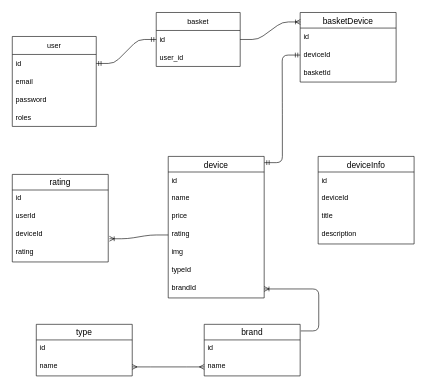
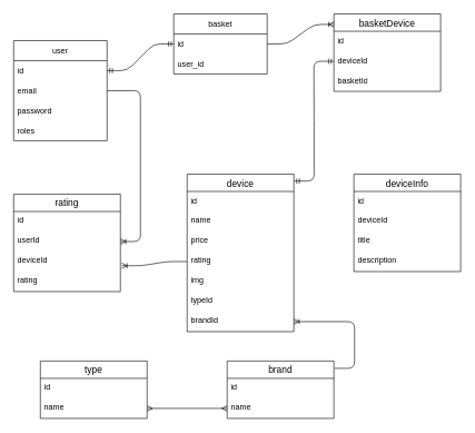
+ <mxCell id="43" value="" style="edgeStyle=entityRelationEdgeStyle;fontSize=12;html=1;endArrow=ERoneToMany;rounded=1;" edge="1" parent="1" source="4" target="40"><mxGeometry width="100" height="100" relative="1" as="geometry"><mxPoint x="390" y="220" as="sourcePoint" /><mxPoint x="490" y="120" as="targetPoint" /></mxGeometry></mxCell>
